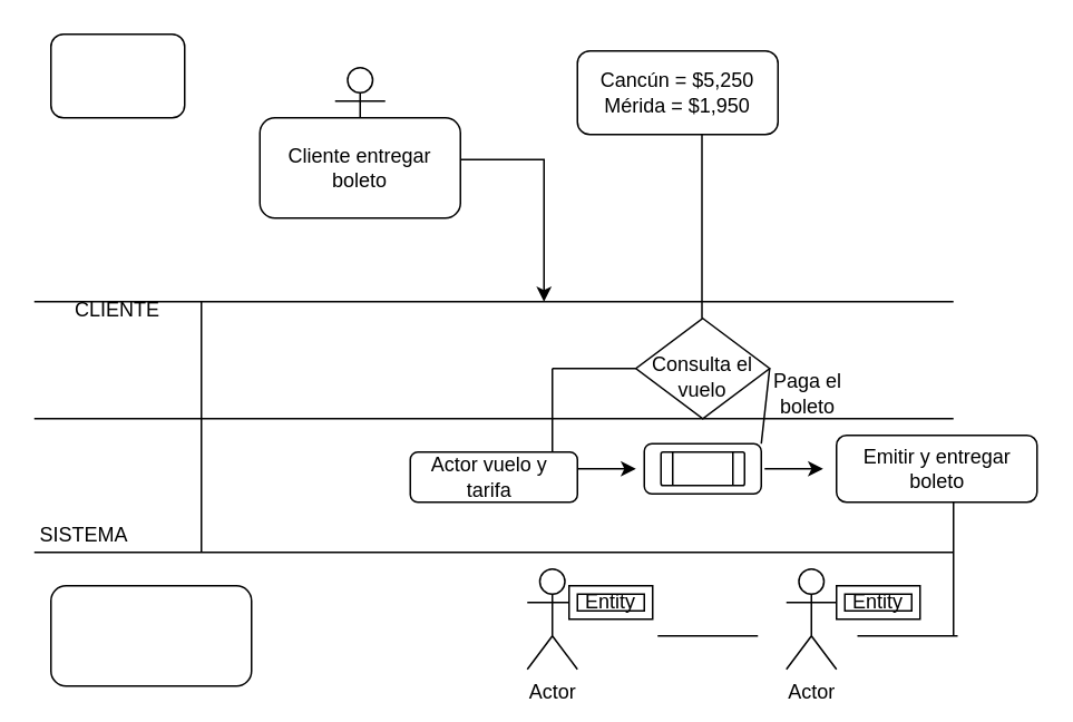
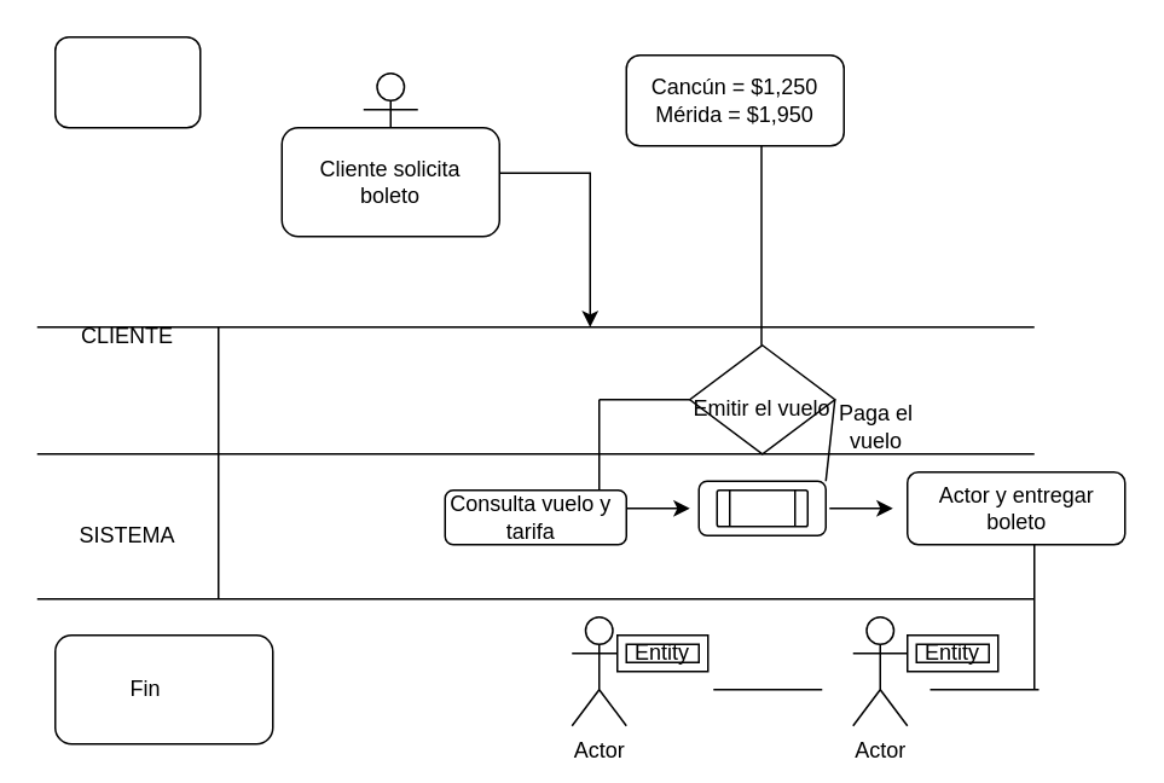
- <mxCell id="8" value="Cancún = $5,250&lt;div&gt;Mérida = $1,950&lt;/div&gt;" style="text;html=1;align=center;verticalAlign=middle;whiteSpace=wrap;rounded=0;" vertex="1" parent="1"><mxGeometry x="345" y="30" width="120" height="50" as="geometry" /></mxCell>
+ <mxCell id="8" value="Cancún = $1,250&lt;div&gt;Mérida = $1,950&lt;/div&gt;" style="text;html=1;align=center;verticalAlign=middle;whiteSpace=wrap;rounded=0;" vertex="1" parent="1"><mxGeometry x="345" y="30" width="120" height="50" as="geometry" /></mxCell>
- <mxCell id="7" value="Cliente entregar boleto" style="text;html=1;align=center;verticalAlign=middle;whiteSpace=wrap;rounded=0;" vertex="1" parent="1"><mxGeometry x="170" y="85" width="90" height="30" as="geometry" /></mxCell>
+ <mxCell id="7" value="Cliente solicita boleto" style="text;html=1;align=center;verticalAlign=middle;whiteSpace=wrap;rounded=0;" vertex="1" parent="1"><mxGeometry x="170" y="85" width="90" height="30" as="geometry" /></mxCell>
- <mxCell id="18" value="Consulta el vuelo" style="text;html=1;align=center;verticalAlign=middle;whiteSpace=wrap;rounded=0;" vertex="1" parent="1"><mxGeometry x="375" y="210" width="90" height="30" as="geometry" /></mxCell>
+ <mxCell id="18" value="Emitir el vuelo" style="text;html=1;align=center;verticalAlign=middle;whiteSpace=wrap;rounded=0;" vertex="1" parent="1"><mxGeometry x="375" y="210" width="90" height="30" as="geometry" /></mxCell>
- <mxCell id="29" value="Paga el boleto" style="text;html=1;align=center;verticalAlign=middle;whiteSpace=wrap;rounded=0;" vertex="1" parent="1"><mxGeometry x="452.5" y="220" width="60" height="30" as="geometry" /></mxCell>
+ <mxCell id="29" value="Paga el vuelo" style="text;html=1;align=center;verticalAlign=middle;whiteSpace=wrap;rounded=0;" vertex="1" parent="1"><mxGeometry x="452.5" y="220" width="60" height="30" as="geometry" /></mxCell>
- <mxCell id="27" value="Emitir y entregar boleto" style="text;html=1;align=center;verticalAlign=middle;whiteSpace=wrap;rounded=0;" vertex="1" parent="1"><mxGeometry x="512.5" y="265" width="95" height="30" as="geometry" /></mxCell>
+ <mxCell id="27" value="Actor y entregar boleto" style="text;html=1;align=center;verticalAlign=middle;whiteSpace=wrap;rounded=0;" vertex="1" parent="1"><mxGeometry x="512.5" y="265" width="95" height="30" as="geometry" /></mxCell>
- <mxCell id="22" value="Actor vuelo y tarifa" style="text;html=1;align=center;verticalAlign=middle;whiteSpace=wrap;rounded=0;" vertex="1" parent="1"><mxGeometry x="245" y="270" width="95" height="30" as="geometry" /></mxCell>
+ <mxCell id="22" value="Consulta vuelo y tarifa" style="text;html=1;align=center;verticalAlign=middle;whiteSpace=wrap;rounded=0;" vertex="1" parent="1"><mxGeometry x="245" y="270" width="95" height="30" as="geometry" /></mxCell>
- <mxCell id="15" value="SISTEMA" style="text;html=1;align=center;verticalAlign=middle;whiteSpace=wrap;rounded=0;" vertex="1" parent="1"><mxGeometry x="20" y="305" width="60" height="30" as="geometry" /></mxCell>
+ <mxCell id="15" value="SISTEMA" style="text;html=1;align=center;verticalAlign=middle;whiteSpace=wrap;rounded=0;" vertex="1" parent="1"><mxGeometry x="40" y="280" width="60" height="30" as="geometry" /></mxCell>
+ <mxCell id="38" value="Fin" style="text;html=1;align=center;verticalAlign=middle;whiteSpace=wrap;rounded=0;" vertex="1" parent="1"><mxGeometry x="50" y="365" width="60" height="30" as="geometry" /></mxCell>
